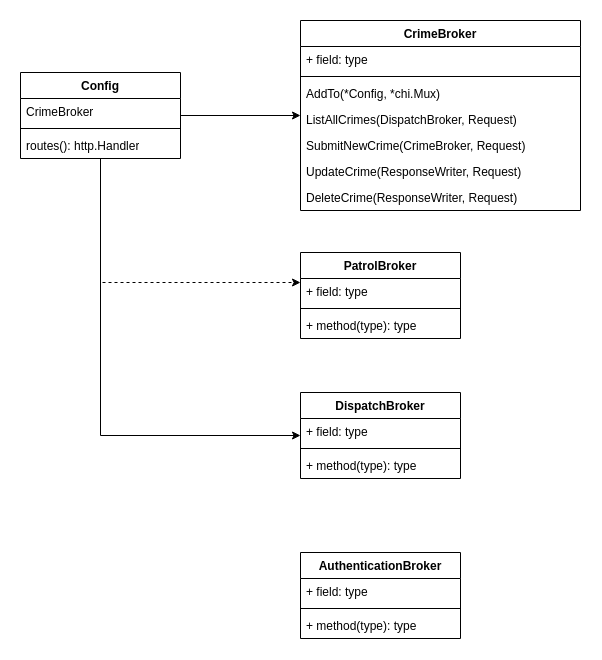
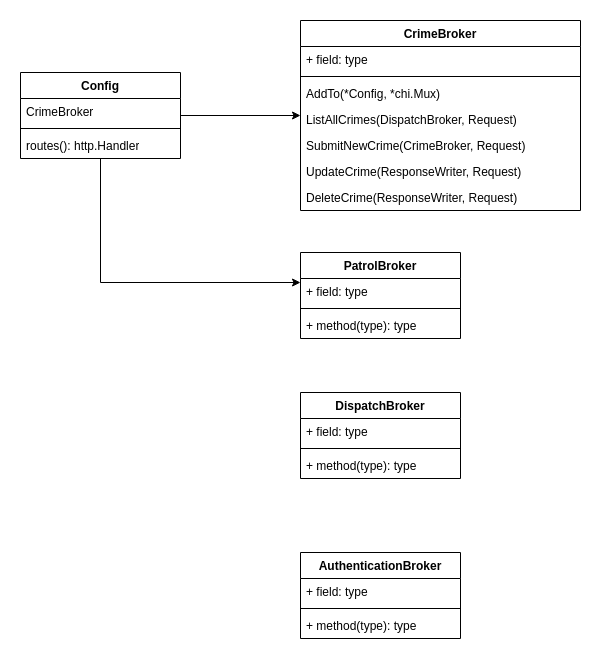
- <mxCell id="3" style="edgeStyle=orthogonalEdgeStyle;rounded=0;orthogonalLoop=1;jettySize=auto;html=1;dashed=1;" edge="1" parent="1" source="5" target="17"><mxGeometry relative="1" as="geometry"><Array as="points"><mxPoint x="100" y="282" /></Array></mxGeometry></mxCell>
+ <mxCell id="3" style="edgeStyle=orthogonalEdgeStyle;rounded=0;orthogonalLoop=1;jettySize=auto;html=1;" edge="1" parent="1" source="5" target="17"><mxGeometry relative="1" as="geometry"><Array as="points"><mxPoint x="100" y="282" /></Array></mxGeometry></mxCell>
- <mxCell id="4" style="edgeStyle=orthogonalEdgeStyle;rounded=0;orthogonalLoop=1;jettySize=auto;html=1;" edge="1" parent="1" source="5" target="21"><mxGeometry relative="1" as="geometry"><Array as="points"><mxPoint x="100" y="435" /></Array></mxGeometry></mxCell>
